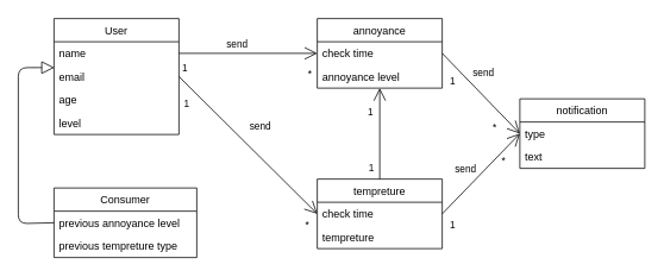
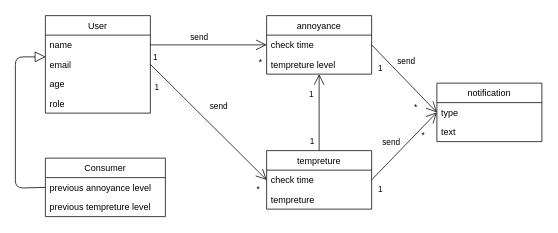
- <mxCell id="9" value="annoyance level" style="text;strokeColor=none;fillColor=none;align=left;verticalAlign=top;spacingLeft=4;spacingRight=4;overflow=hidden;rotatable=0;points=[[0,0.5],[1,0.5]];portConstraint=eastwest;" vertex="1" parent="7"><mxGeometry y="52" width="140" height="26" as="geometry" /></mxCell>
+ <mxCell id="9" value="tempreture level" style="text;strokeColor=none;fillColor=none;align=left;verticalAlign=top;spacingLeft=4;spacingRight=4;overflow=hidden;rotatable=0;points=[[0,0.5],[1,0.5]];portConstraint=eastwest;" vertex="1" parent="7"><mxGeometry y="52" width="140" height="26" as="geometry" /></mxCell>
- <mxCell id="6" value="level" style="text;strokeColor=none;fillColor=none;align=left;verticalAlign=top;spacingLeft=4;spacingRight=4;overflow=hidden;rotatable=0;points=[[0,0.5],[1,0.5]];portConstraint=eastwest;" parent="2" vertex="1"><mxGeometry y="104" width="140" height="26" as="geometry" /></mxCell>
+ <mxCell id="6" value="role" style="text;strokeColor=none;fillColor=none;align=left;verticalAlign=top;spacingLeft=4;spacingRight=4;overflow=hidden;rotatable=0;points=[[0,0.5],[1,0.5]];portConstraint=eastwest;" parent="2" vertex="1"><mxGeometry y="104" width="140" height="26" as="geometry" /></mxCell>
- <mxCell id="12" value="previous tempreture type" style="text;strokeColor=none;fillColor=none;align=left;verticalAlign=top;spacingLeft=4;spacingRight=4;overflow=hidden;rotatable=0;points=[[0,0.5],[1,0.5]];portConstraint=eastwest;" vertex="1" parent="10"><mxGeometry y="52" width="160" height="26" as="geometry" /></mxCell>
+ <mxCell id="12" value="previous tempreture level" style="text;strokeColor=none;fillColor=none;align=left;verticalAlign=top;spacingLeft=4;spacingRight=4;overflow=hidden;rotatable=0;points=[[0,0.5],[1,0.5]];portConstraint=eastwest;" vertex="1" parent="10"><mxGeometry y="52" width="160" height="26" as="geometry" /></mxCell>
